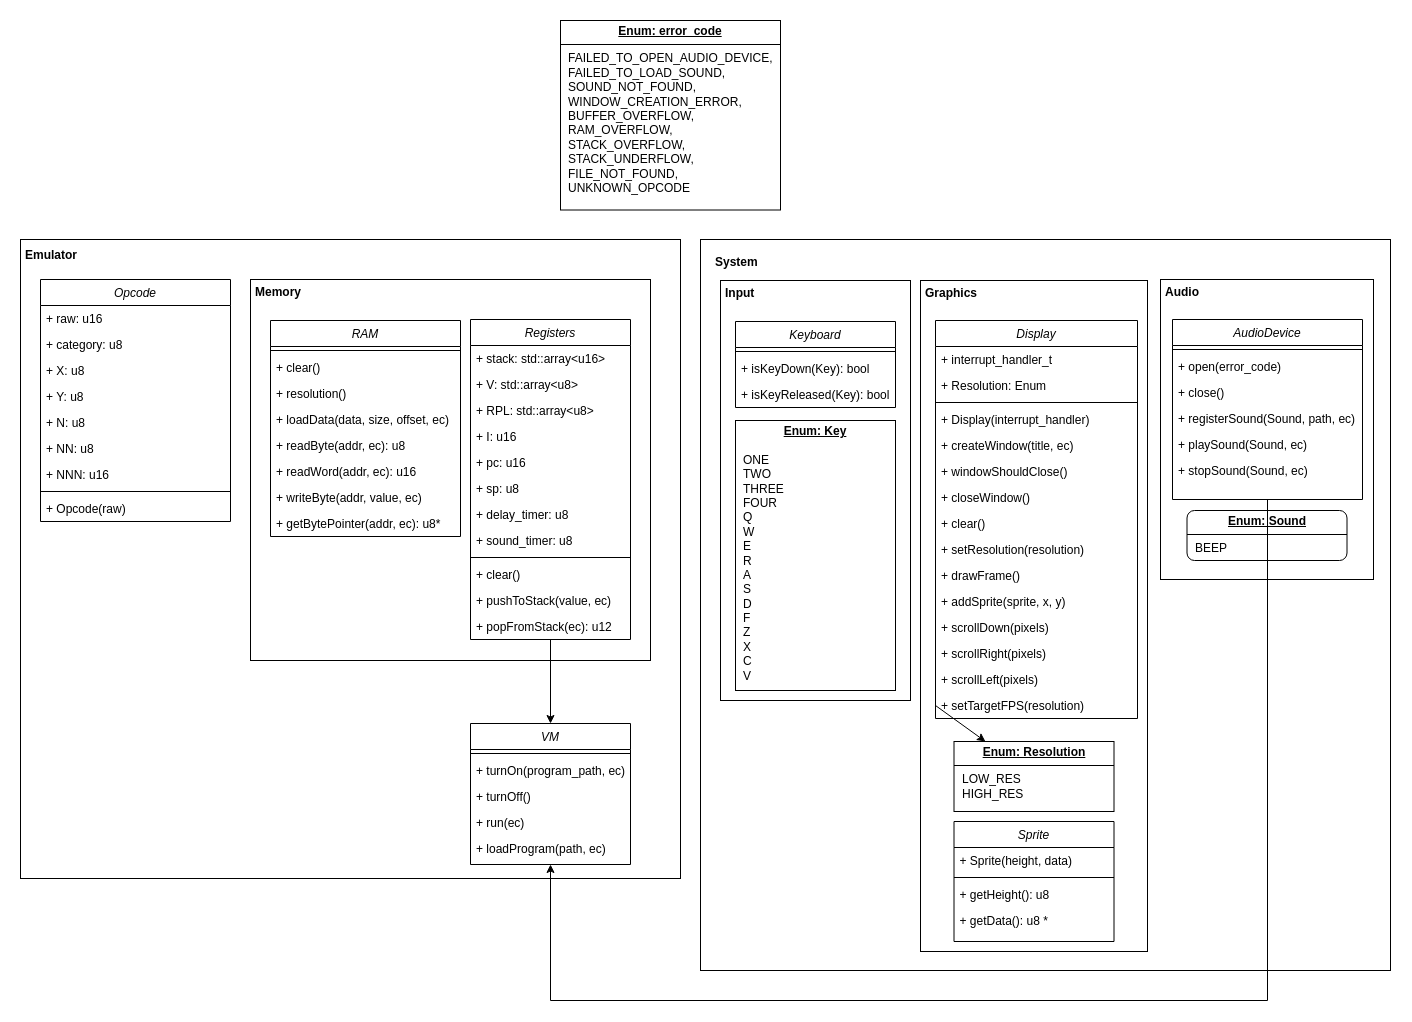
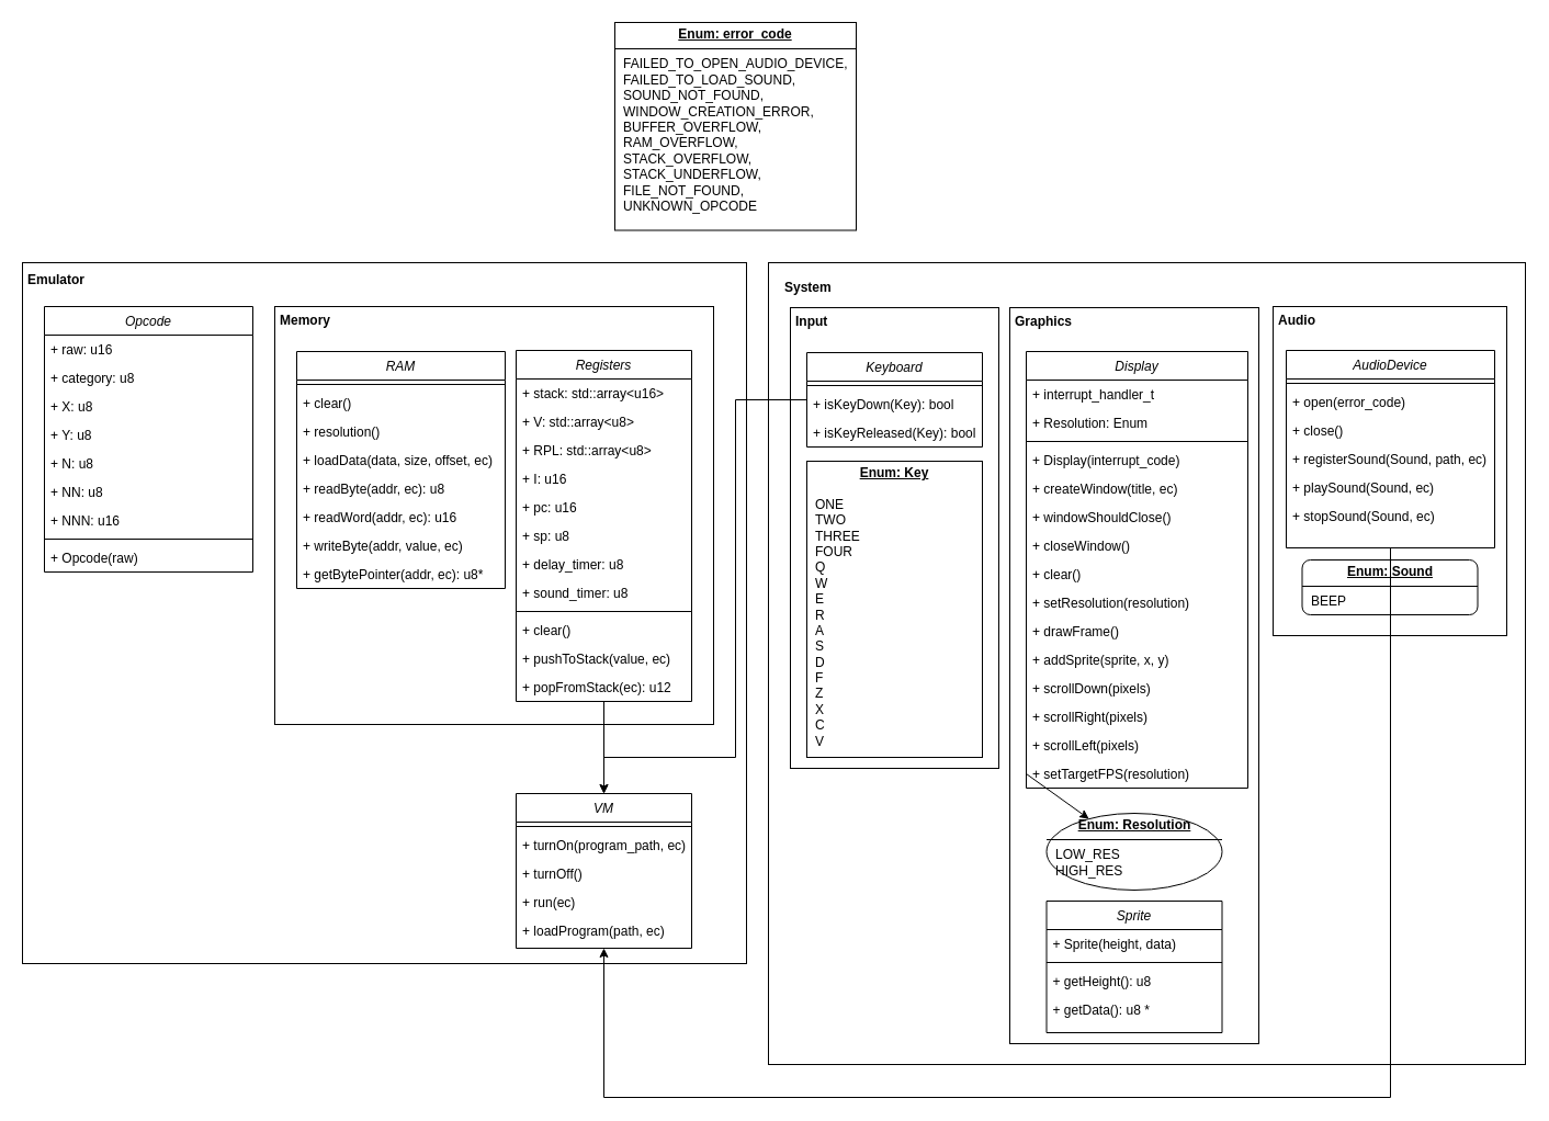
- <mxCell id="26" value="+ Display(interrupt_handler)" style="text;align=left;verticalAlign=top;spacingLeft=4;spacingRight=4;overflow=hidden;rotatable=0;points=[[0,0.5],[1,0.5]];portConstraint=eastwest;" parent="22" vertex="1"><mxGeometry y="86" width="202" height="26" as="geometry" /></mxCell>
+ <mxCell id="26" value="+ Display(interrupt_code)" style="text;align=left;verticalAlign=top;spacingLeft=4;spacingRight=4;overflow=hidden;rotatable=0;points=[[0,0.5],[1,0.5]];portConstraint=eastwest;" parent="22" vertex="1"><mxGeometry y="86" width="202" height="26" as="geometry" /></mxCell>
+ <mxCell id="94" style="rounded=0;orthogonalLoop=1;jettySize=auto;html=1;strokeColor=default;jumpStyle=none;edgeStyle=orthogonalEdgeStyle;" parent="1" source="14" target="4" edge="1"><mxGeometry relative="1" as="geometry"><mxPoint x="961.5" y="422.354" as="targetPoint" /><Array as="points"><mxPoint x="670" y="364" /><mxPoint x="670" y="690" /><mxPoint x="550" y="690" /></Array></mxGeometry></mxCell>
- <mxCell id="44" value="&lt;p style=&quot;margin:0px;margin-top:4px;text-align:center;text-decoration:underline;&quot;&gt;&lt;b&gt;Enum: Resolution&lt;/b&gt;&lt;/p&gt;&lt;hr size=&quot;1&quot; style=&quot;border-style:solid;&quot;&gt;&lt;p style=&quot;margin:0px;margin-left:8px;&quot;&gt;LOW_RES&lt;/p&gt;&lt;p style=&quot;margin:0px;margin-left:8px;&quot;&gt;HIGH_RES&lt;/p&gt;" style="verticalAlign=top;align=left;overflow=fill;html=1;whiteSpace=wrap;" parent="20" vertex="1"><mxGeometry x="33.5" y="461" width="160" height="70" as="geometry" /></mxCell>
+ <mxCell id="44" value="&lt;p style=&quot;margin:0px;margin-top:4px;text-align:center;text-decoration:underline;&quot;&gt;&lt;b&gt;Enum: Resolution&lt;/b&gt;&lt;/p&gt;&lt;hr size=&quot;1&quot; style=&quot;border-style:solid;&quot;&gt;&lt;p style=&quot;margin:0px;margin-left:8px;&quot;&gt;LOW_RES&lt;/p&gt;&lt;p style=&quot;margin:0px;margin-left:8px;&quot;&gt;HIGH_RES&lt;/p&gt;" style="ellipse;verticalAlign=top;align=left;overflow=fill;html=1;whiteSpace=wrap;" parent="20" vertex="1"><mxGeometry x="33.5" y="461" width="160" height="70" as="geometry" /></mxCell>
